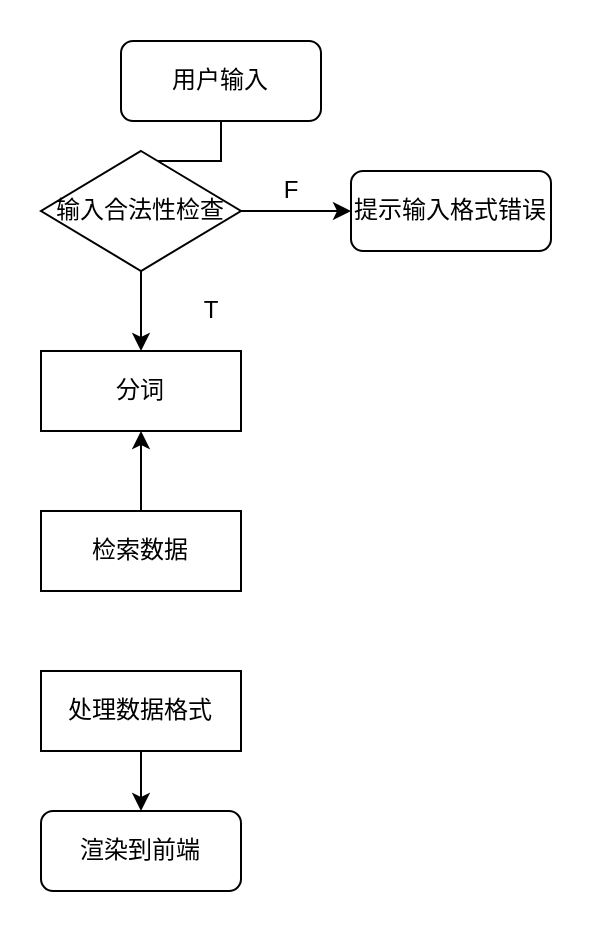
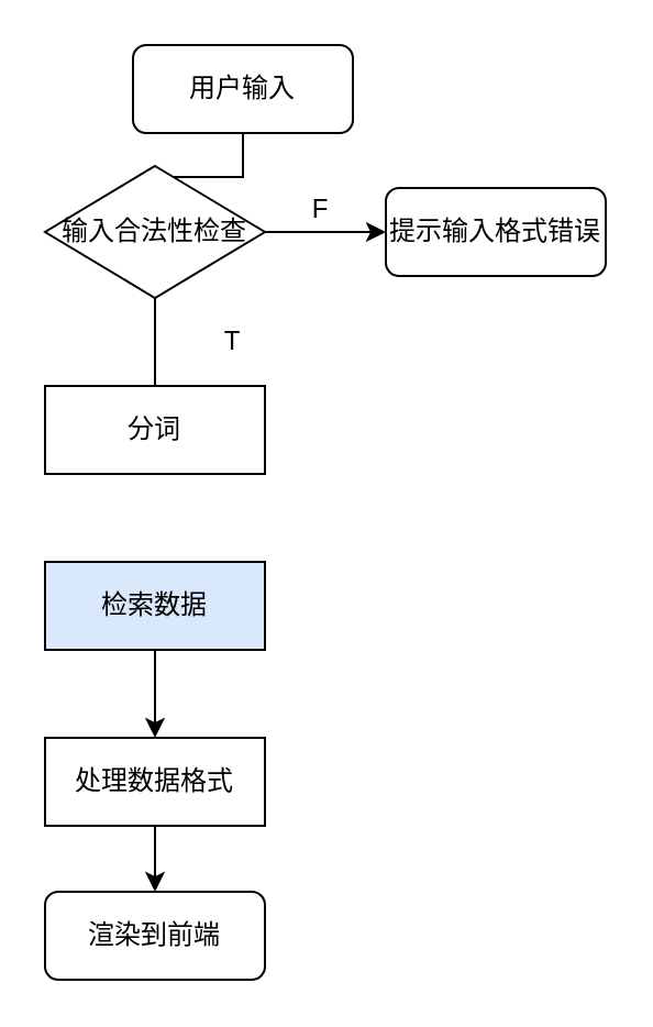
- <mxCell id="4" value="" style="edgeStyle=orthogonalEdgeStyle;rounded=0;orthogonalLoop=1;jettySize=auto;html=1;" edge="1" parent="1" source="6" target="9"><mxGeometry relative="1" as="geometry" /></mxCell>
+ <mxCell id="4" value="" style="edgeStyle=orthogonalEdgeStyle;rounded=0;orthogonalLoop=1;jettySize=auto;html=1;endArrow=none;" edge="1" parent="1" source="6" target="9"><mxGeometry relative="1" as="geometry" /></mxCell>
- <mxCell id="11" value="" style="edgeStyle=orthogonalEdgeStyle;rounded=0;orthogonalLoop=1;jettySize=auto;html=1;" edge="1" parent="1" source="12" target="9"><mxGeometry relative="1" as="geometry" /></mxCell>
+ <mxCell id="11" value="" style="edgeStyle=orthogonalEdgeStyle;rounded=0;orthogonalLoop=1;jettySize=auto;html=1;" edge="1" parent="1" source="12" target="14"><mxGeometry relative="1" as="geometry" /></mxCell>
- <mxCell id="12" value="检索数据" style="whiteSpace=wrap;html=1;" vertex="1" parent="1"><mxGeometry x="20" y="255" width="100" height="40" as="geometry" /></mxCell>
+ <mxCell id="12" value="检索数据" style="whiteSpace=wrap;html=1;fillColor=#dae8fc;" vertex="1" parent="1"><mxGeometry x="20" y="255" width="100" height="40" as="geometry" /></mxCell>
